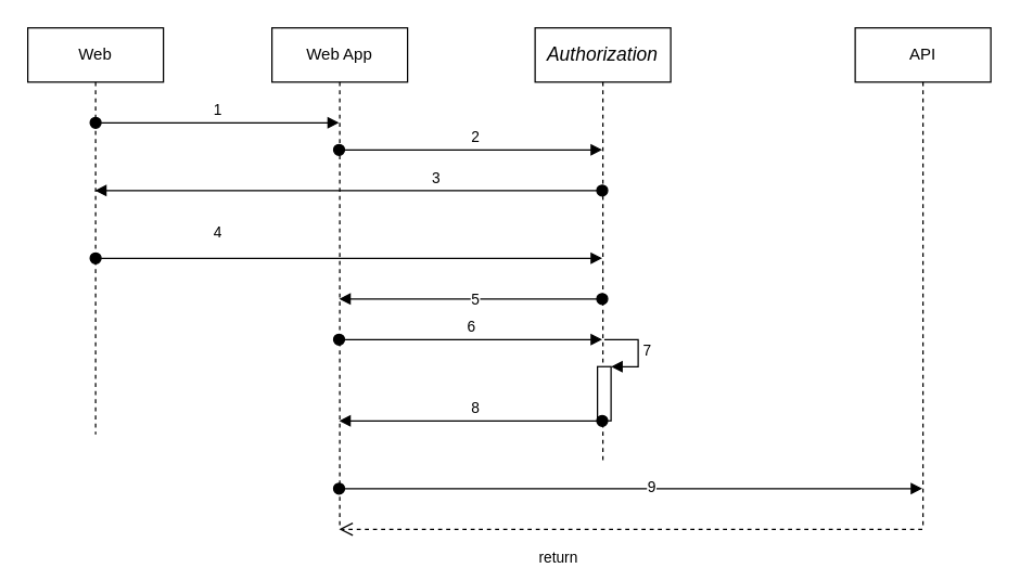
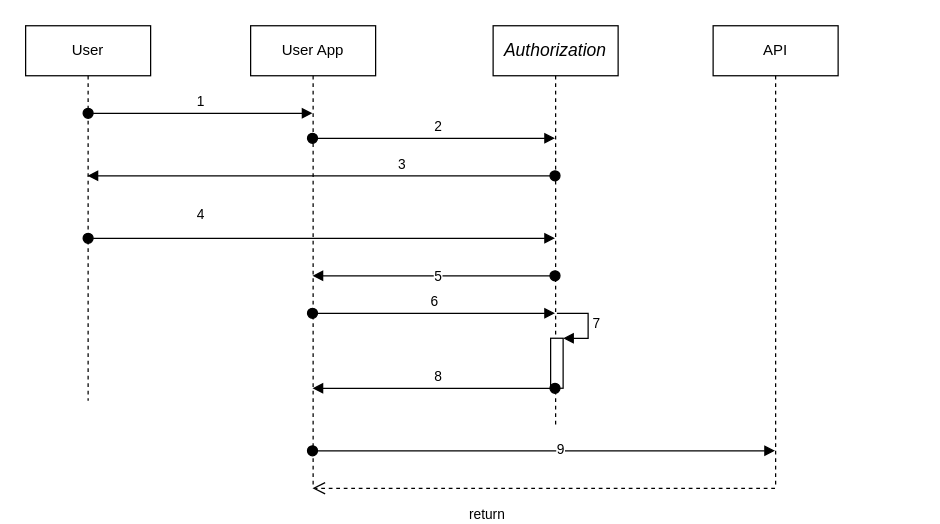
- <mxCell id="2" value="Web" style="shape=umlLifeline;perimeter=lifelinePerimeter;whiteSpace=wrap;html=1;container=1;collapsible=0;recursiveResize=0;outlineConnect=0;" vertex="1" parent="1"><mxGeometry x="20" y="20" width="100" height="300" as="geometry" /></mxCell>
+ <mxCell id="2" value="User" style="shape=umlLifeline;perimeter=lifelinePerimeter;whiteSpace=wrap;html=1;container=1;collapsible=0;recursiveResize=0;outlineConnect=0;" vertex="1" parent="1"><mxGeometry x="20" y="20" width="100" height="300" as="geometry" /></mxCell>
- <mxCell id="5" value="Web App" style="shape=umlLifeline;perimeter=lifelinePerimeter;whiteSpace=wrap;html=1;container=1;collapsible=0;recursiveResize=0;outlineConnect=0;" vertex="1" parent="1"><mxGeometry x="200" y="20" width="100" height="370" as="geometry" /></mxCell>
+ <mxCell id="5" value="User App" style="shape=umlLifeline;perimeter=lifelinePerimeter;whiteSpace=wrap;html=1;container=1;collapsible=0;recursiveResize=0;outlineConnect=0;" vertex="1" parent="1"><mxGeometry x="200" y="20" width="100" height="370" as="geometry" /></mxCell>
- <mxCell id="9" value="API" style="shape=umlLifeline;perimeter=lifelinePerimeter;whiteSpace=wrap;html=1;container=1;collapsible=0;recursiveResize=0;outlineConnect=0;" vertex="1" parent="1"><mxGeometry x="630" y="20" width="100" height="370" as="geometry" /></mxCell>
+ <mxCell id="9" value="API" style="shape=umlLifeline;perimeter=lifelinePerimeter;whiteSpace=wrap;html=1;container=1;collapsible=0;recursiveResize=0;outlineConnect=0;" vertex="1" parent="1"><mxGeometry x="570" y="20" width="100" height="370" as="geometry" /></mxCell>
